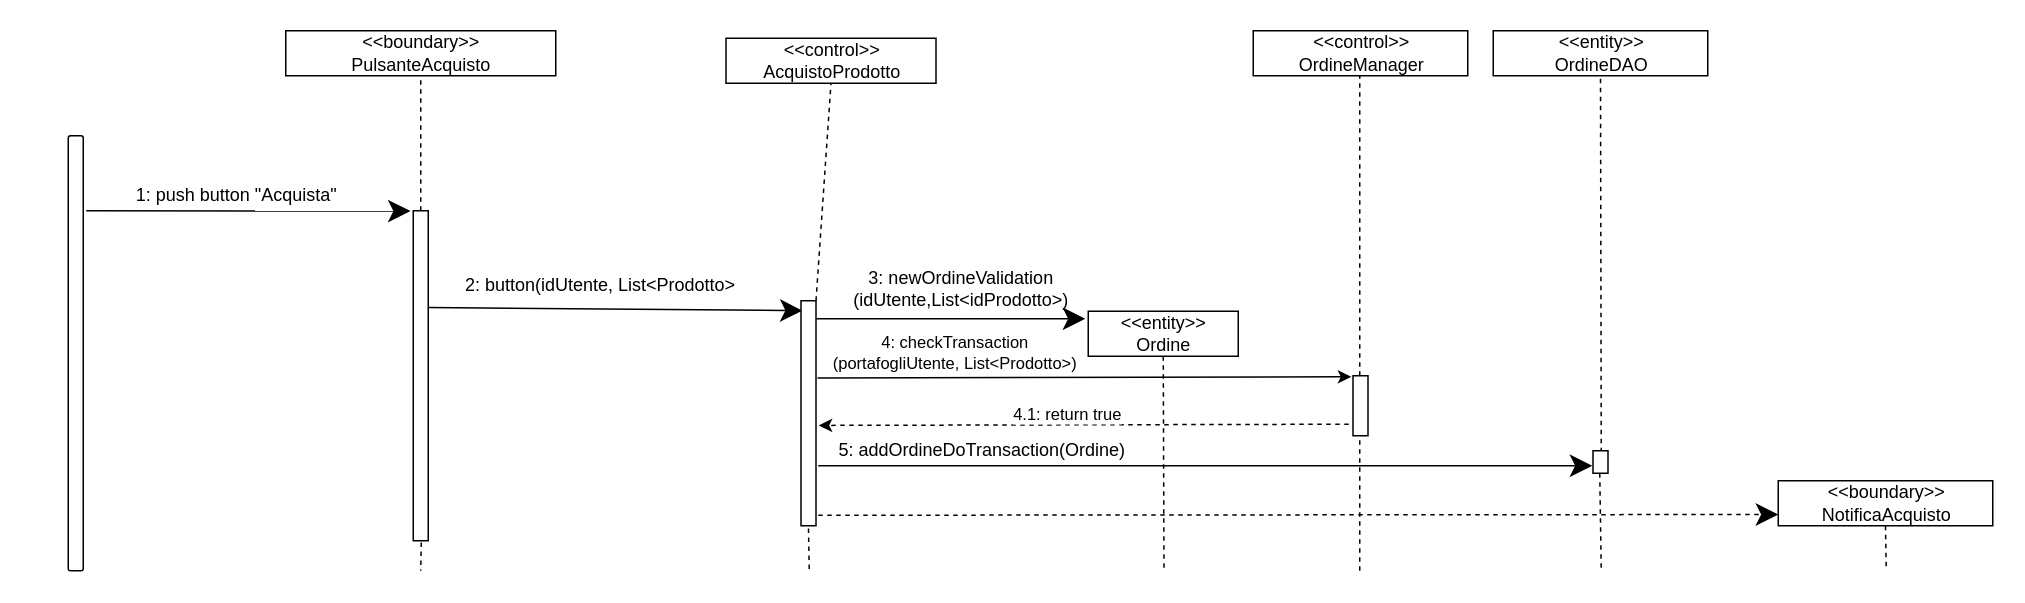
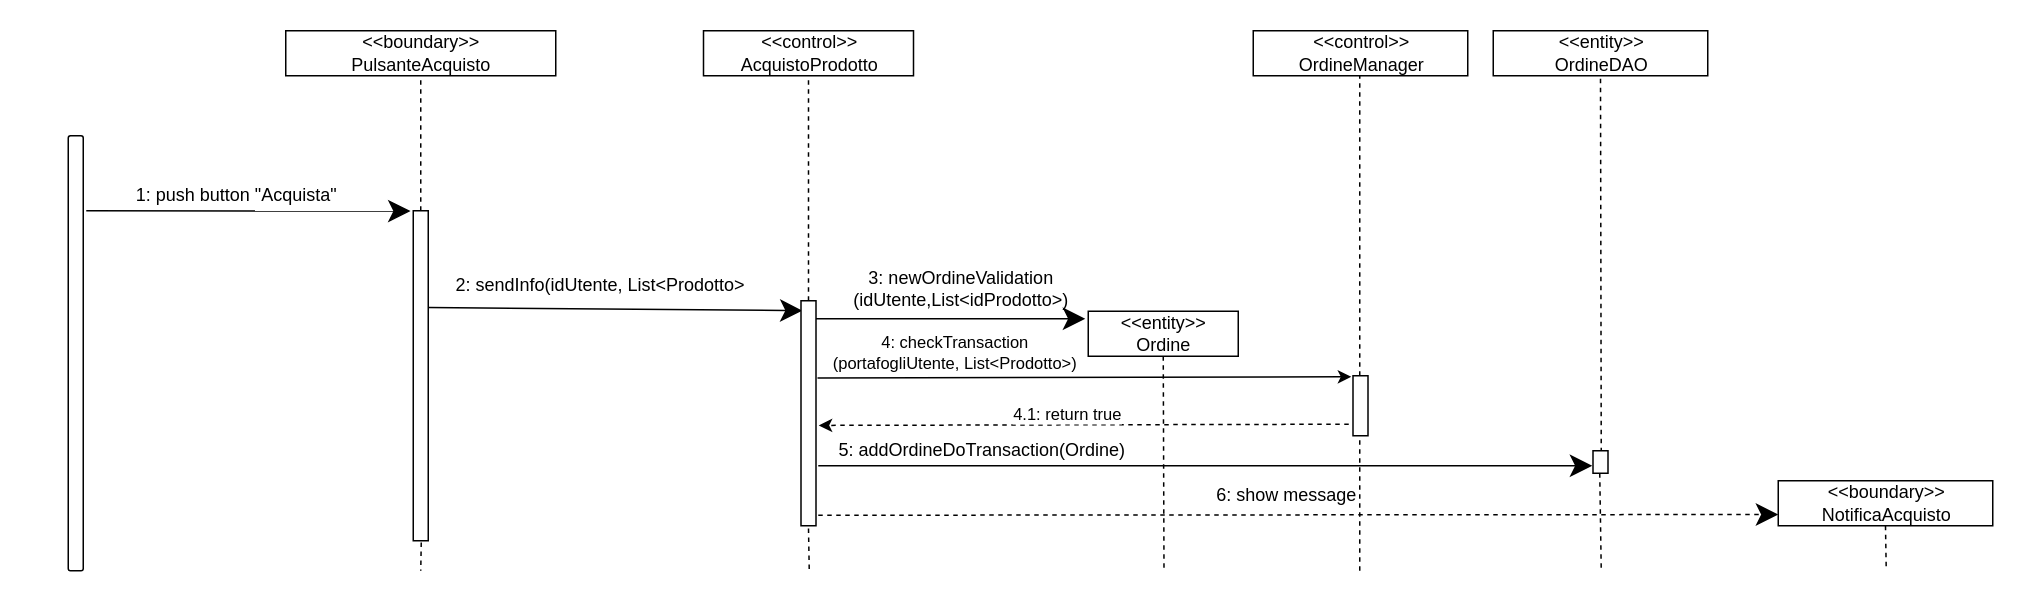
- <mxCell id="8" value="&lt;div&gt;&amp;lt;&amp;lt;control&amp;gt;&amp;gt;&lt;/div&gt;AcquistoProdotto" style="html=1;rounded=0;" parent="1" vertex="1"><mxGeometry x="483.5" y="25" width="140" height="30" as="geometry" /></mxCell>
+ <mxCell id="8" value="&lt;div&gt;&amp;lt;&amp;lt;control&amp;gt;&amp;gt;&lt;/div&gt;AcquistoProdotto" style="html=1;rounded=0;" parent="1" vertex="1"><mxGeometry x="468.5" y="20" width="140" height="30" as="geometry" /></mxCell>
- <mxCell id="19" value="2: button(idUtente, List&amp;lt;Prodotto&amp;gt;" style="text;html=1;strokeColor=none;fillColor=none;align=center;verticalAlign=middle;whiteSpace=wrap;rounded=0;dashed=1;" parent="1" vertex="1"><mxGeometry x="275" y="180" width="250" height="20" as="geometry" /></mxCell>
+ <mxCell id="19" value="2: sendInfo(idUtente, List&amp;lt;Prodotto&amp;gt;" style="text;html=1;strokeColor=none;fillColor=none;align=center;verticalAlign=middle;whiteSpace=wrap;rounded=0;dashed=1;" parent="1" vertex="1"><mxGeometry x="275" y="180" width="250" height="20" as="geometry" /></mxCell>
+ <mxCell id="18" value="6: show message" style="text;html=1;align=center;verticalAlign=middle;resizable=0;points=[];autosize=1;" parent="1" vertex="1"><mxGeometry x="801.5" y="320" width="110" height="20" as="geometry" /></mxCell>
